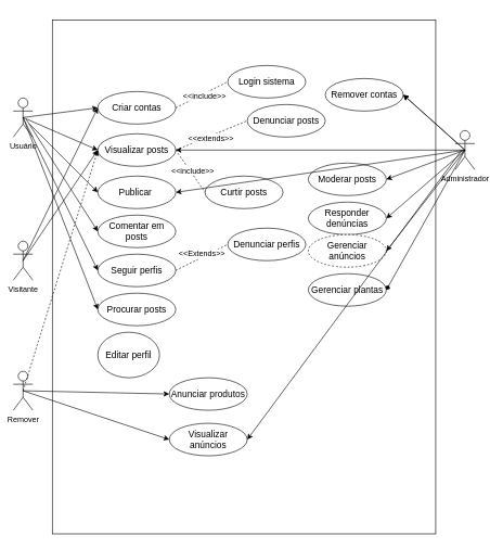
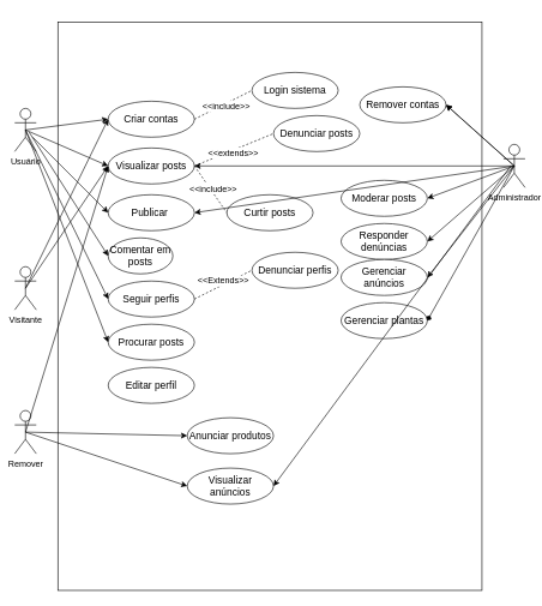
- <mxCell id="13" value="&lt;span style=&quot;font-size: 14px;&quot;&gt;Comentar em posts&lt;/span&gt;" style="ellipse;whiteSpace=wrap;html=1;" parent="1" vertex="1"><mxGeometry x="150" y="330" width="120" height="50" as="geometry" /></mxCell>
+ <mxCell id="13" value="&lt;span style=&quot;font-size: 14px;&quot;&gt;Comentar em posts&lt;/span&gt;" style="ellipse;whiteSpace=wrap;html=1;" parent="1" vertex="1"><mxGeometry x="150" y="330" width="90" height="50" as="geometry" /></mxCell>
- <mxCell id="31" value="&lt;span style=&quot;font-size: 14px;&quot;&gt;Gerenciar anúncios&lt;/span&gt;" style="ellipse;whiteSpace=wrap;html=1;dashed=1;" parent="1" vertex="1"><mxGeometry x="474" y="360" width="120" height="50" as="geometry" /></mxCell>
+ <mxCell id="31" value="&lt;span style=&quot;font-size: 14px;&quot;&gt;Gerenciar anúncios&lt;/span&gt;" style="ellipse;whiteSpace=wrap;html=1;" parent="1" vertex="1"><mxGeometry x="474" y="360" width="120" height="50" as="geometry" /></mxCell>
- <mxCell id="35" value="" style="endArrow=classic;html=1;rounded=0;exitX=0.5;exitY=0.5;exitDx=0;exitDy=0;exitPerimeter=0;entryX=0;entryY=0.5;entryDx=0;entryDy=0;dashed=1;" parent="1" source="7" target="11" edge="1"><mxGeometry width="50" height="50" relative="1" as="geometry"><mxPoint x="460" y="460" as="sourcePoint" /><mxPoint x="510" y="410" as="targetPoint" /></mxGeometry></mxCell>
+ <mxCell id="35" value="" style="endArrow=classic;html=1;rounded=0;exitX=0.5;exitY=0.5;exitDx=0;exitDy=0;exitPerimeter=0;entryX=0;entryY=0.5;entryDx=0;entryDy=0;" parent="1" source="7" target="11" edge="1"><mxGeometry width="50" height="50" relative="1" as="geometry"><mxPoint x="460" y="460" as="sourcePoint" /><mxPoint x="510" y="410" as="targetPoint" /></mxGeometry></mxCell>
- <mxCell id="49" value="&lt;span style=&quot;font-size: 14px;&quot;&gt;Editar perfil&lt;/span&gt;" style="ellipse;whiteSpace=wrap;html=1;" parent="1" vertex="1"><mxGeometry x="150" y="510" width="95" height="70" as="geometry" /></mxCell>
+ <mxCell id="49" value="&lt;span style=&quot;font-size: 14px;&quot;&gt;Editar perfil&lt;/span&gt;" style="ellipse;whiteSpace=wrap;html=1;" parent="1" vertex="1"><mxGeometry x="150" y="510" width="120" height="50" as="geometry" /></mxCell>
